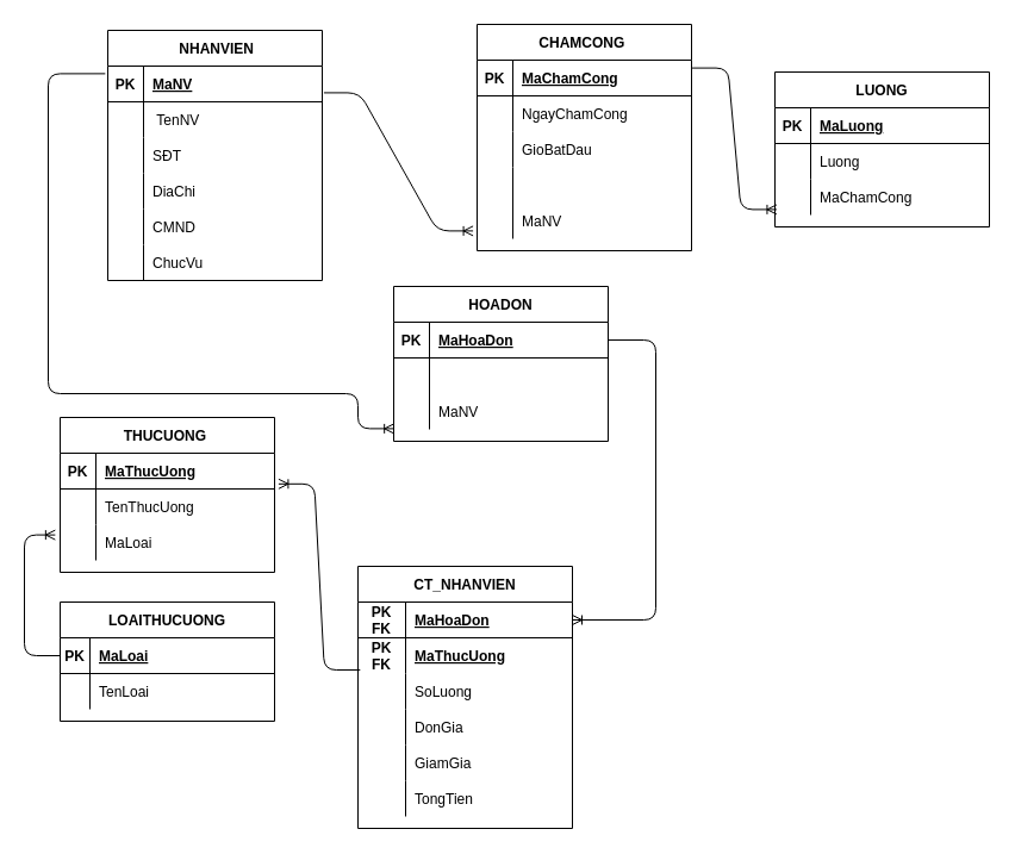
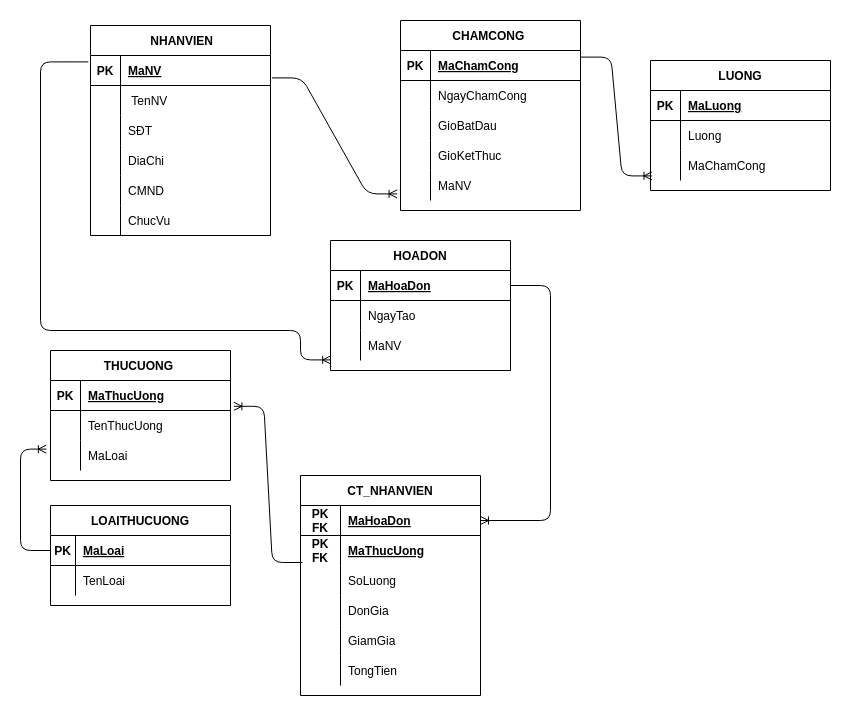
+ <mxCell id="33" value="GioKetThuc" style="shape=partialRectangle;connectable=0;fillColor=none;top=0;left=0;bottom=0;right=0;align=left;spacingLeft=6;overflow=hidden;" parent="31" vertex="1"><mxGeometry x="30" width="150" height="30" as="geometry" /></mxCell>
+ <mxCell id="82" value="NgayTao" style="shape=partialRectangle;connectable=0;fillColor=none;top=0;left=0;bottom=0;right=0;align=left;spacingLeft=6;overflow=hidden;" parent="80" vertex="1"><mxGeometry x="30" width="150" height="30" as="geometry" /></mxCell>
